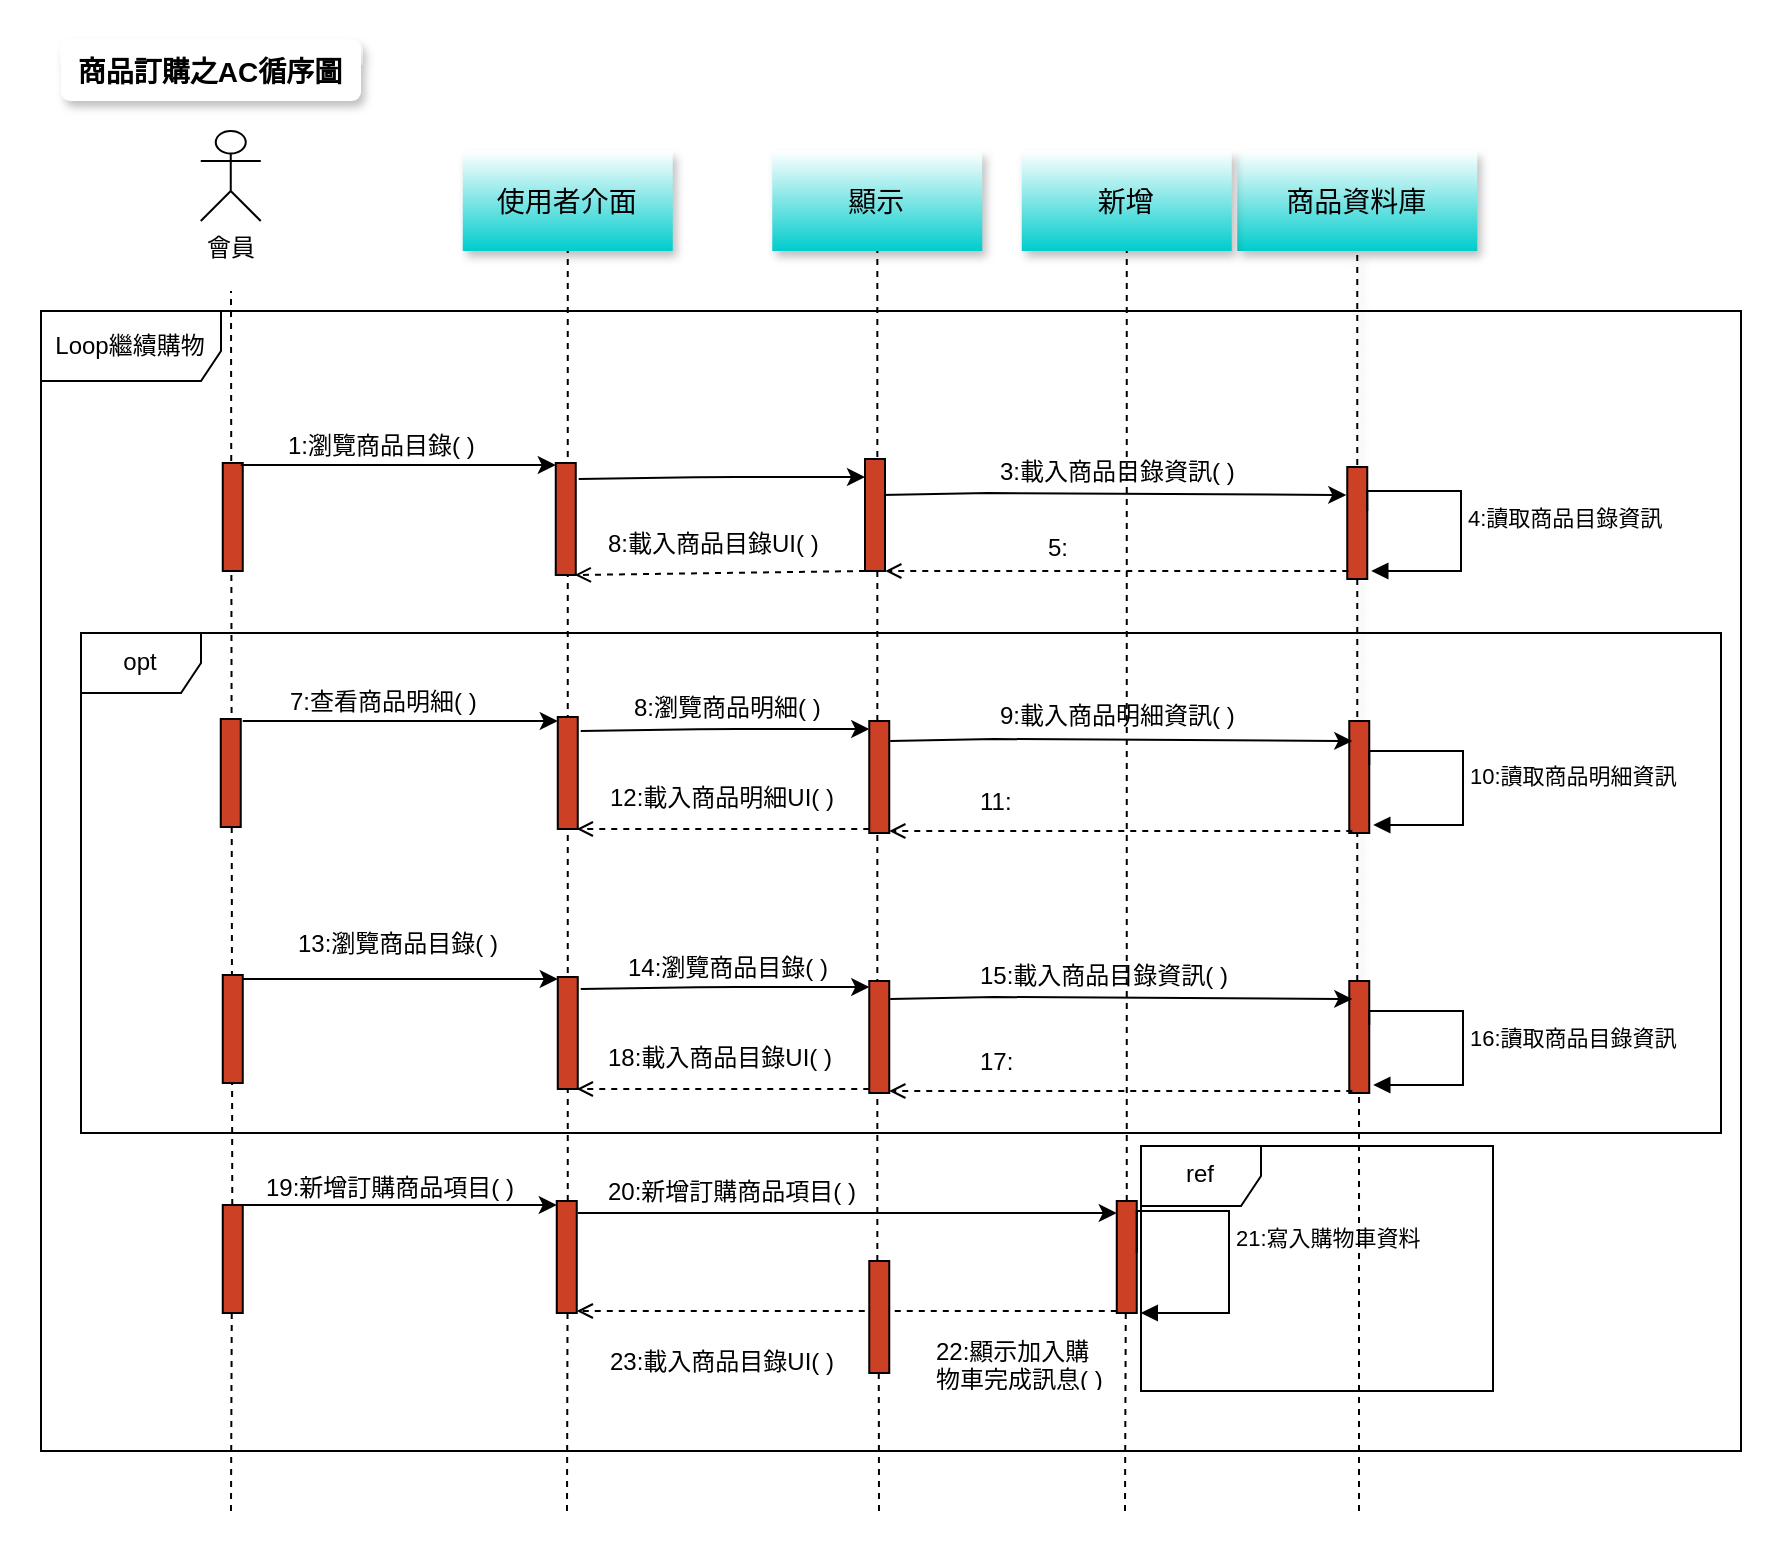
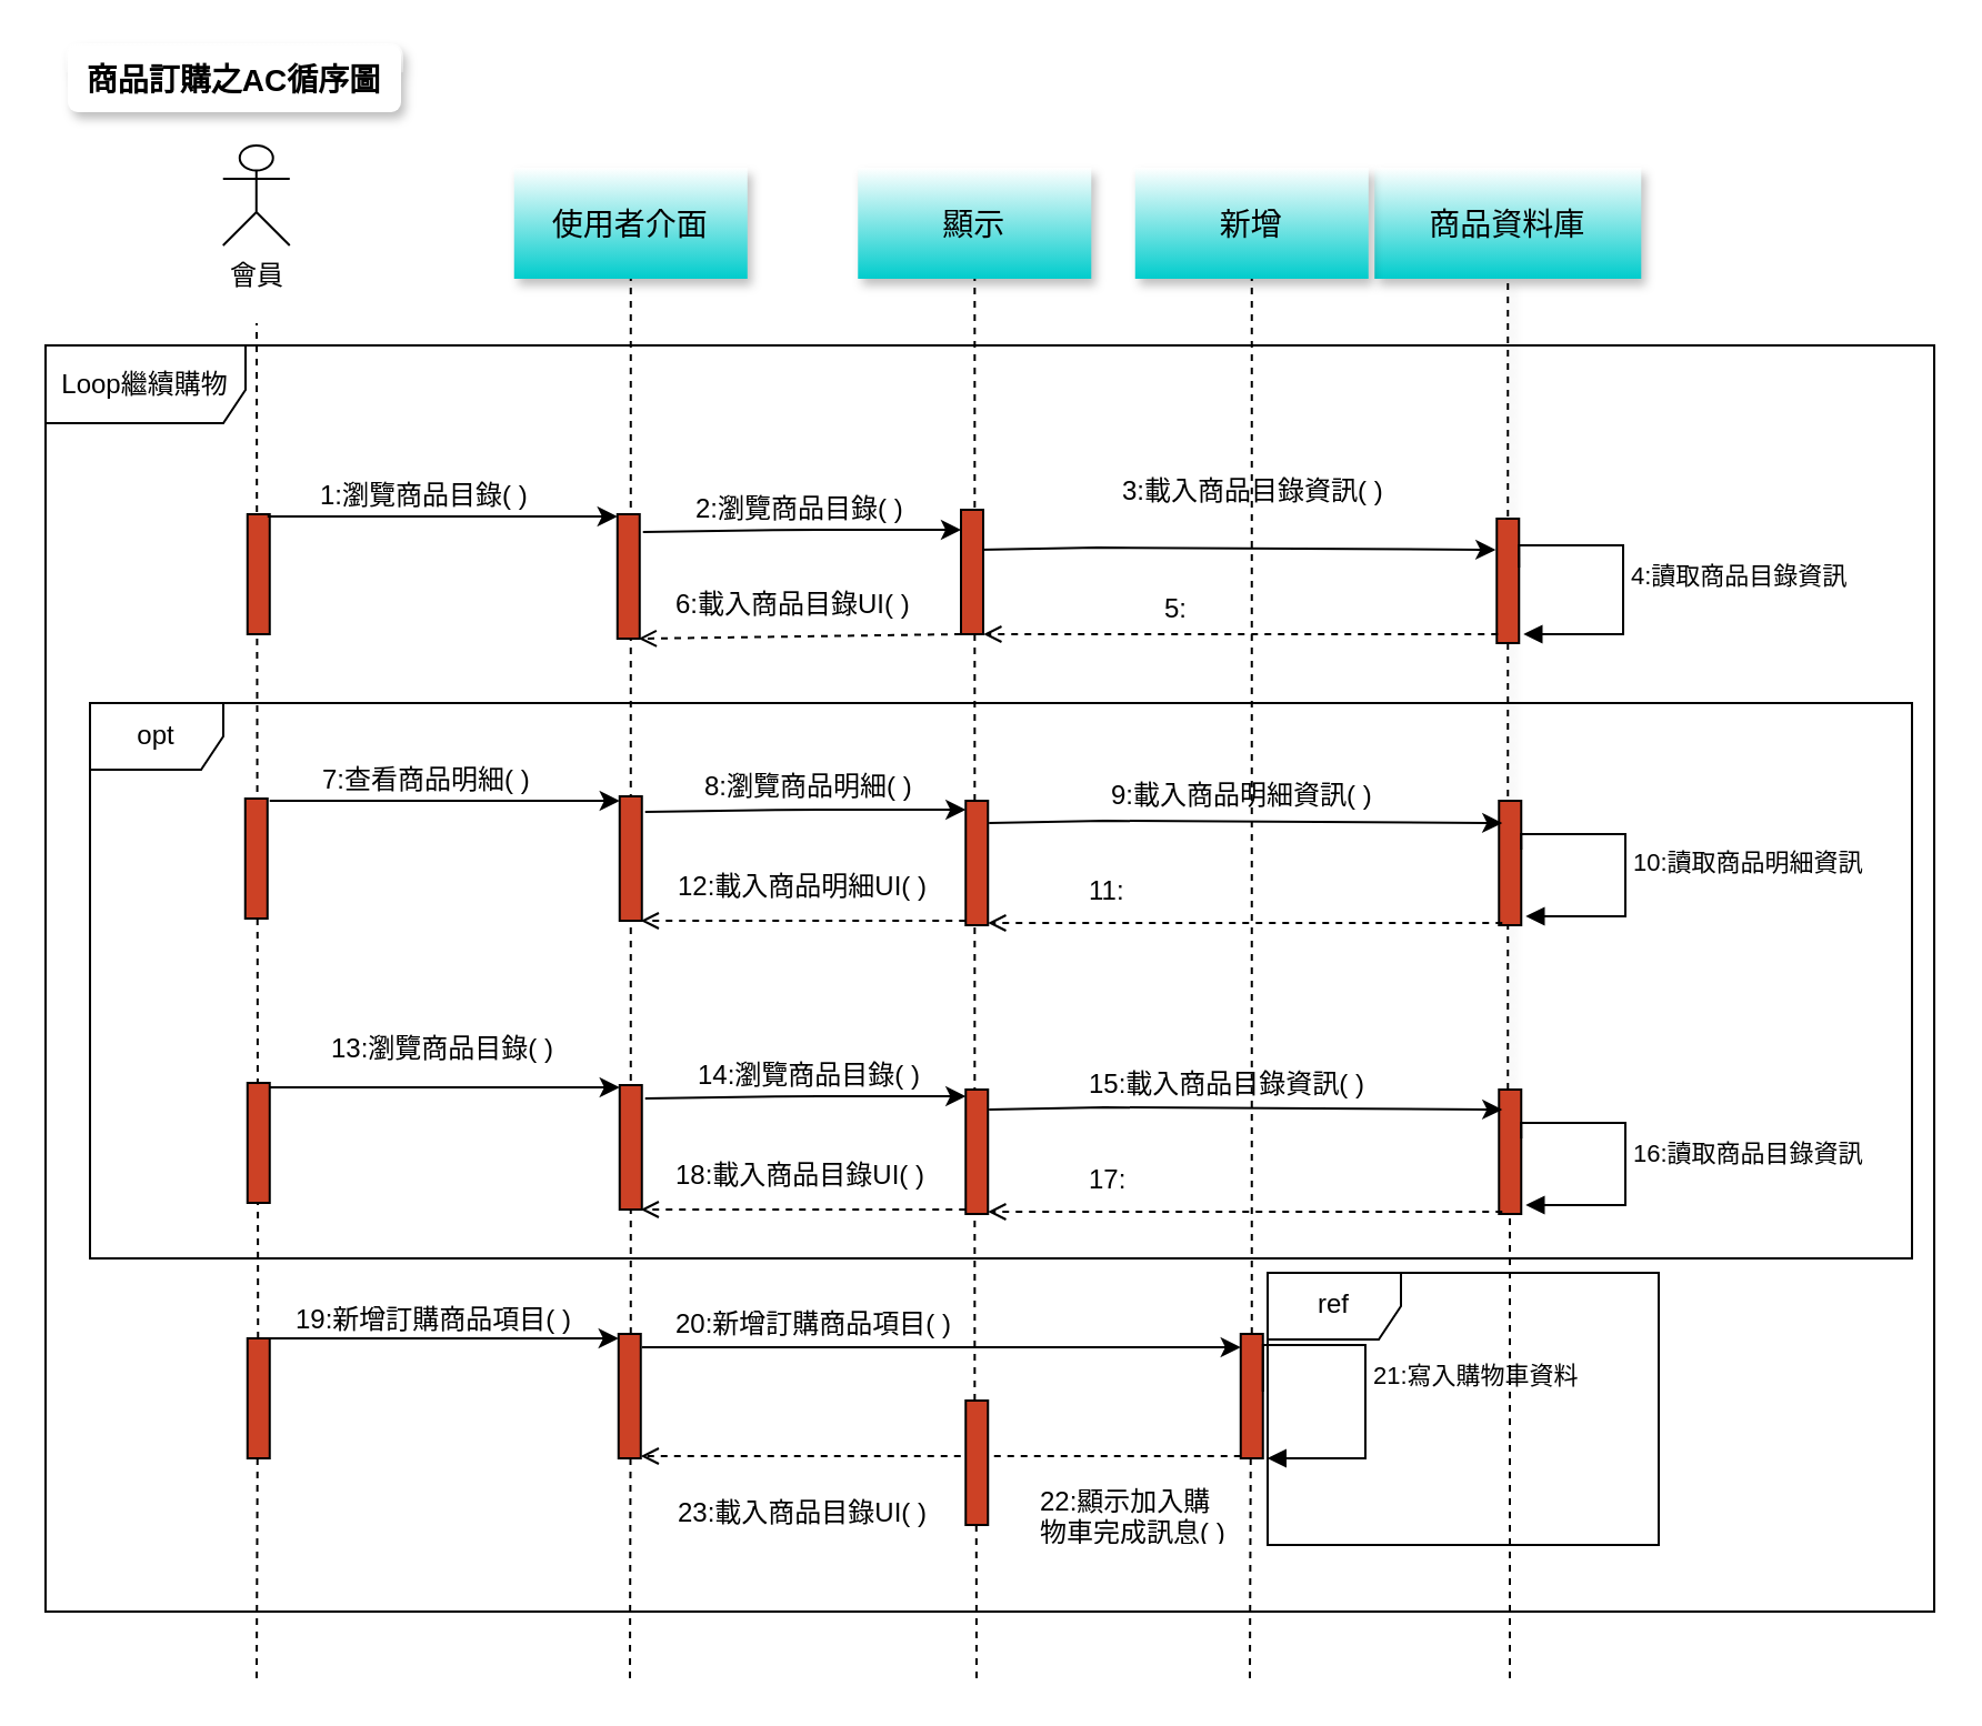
+ <mxCell id="65" value="2:瀏覽商品目錄( )" style="text;strokeColor=none;fillColor=none;align=left;verticalAlign=middle;spacingLeft=4;spacingRight=4;overflow=hidden;points=[[0,0.5],[1,0.5]];portConstraint=eastwest;rotatable=0;whiteSpace=wrap;html=1;" vertex="1" parent="1"><mxGeometry x="306.88" y="214" width="110" height="30" as="geometry" /></mxCell>
- <mxCell id="66" value="3:載入商品目錄資訊( )" style="text;strokeColor=none;fillColor=none;align=left;verticalAlign=middle;spacingLeft=4;spacingRight=4;overflow=hidden;points=[[0,0.5],[1,0.5]];portConstraint=eastwest;rotatable=0;whiteSpace=wrap;html=1;" vertex="1" parent="1"><mxGeometry x="494.13" y="221" width="135" height="30" as="geometry" /></mxCell>
+ <mxCell id="66" value="3:載入商品目錄資訊( )" style="text;strokeColor=none;fillColor=none;align=left;verticalAlign=middle;spacingLeft=4;spacingRight=4;overflow=hidden;points=[[0,0.5],[1,0.5]];portConstraint=eastwest;rotatable=0;whiteSpace=wrap;html=1;" vertex="1" parent="1"><mxGeometry x="499.13" y="206" width="135" height="30" as="geometry" /></mxCell>
- <mxCell id="70" value="8:載入商品目錄UI( )" style="text;strokeColor=none;fillColor=none;align=left;verticalAlign=middle;spacingLeft=4;spacingRight=4;overflow=hidden;points=[[0,0.5],[1,0.5]];portConstraint=eastwest;rotatable=0;whiteSpace=wrap;html=1;" vertex="1" parent="1"><mxGeometry x="298.13" y="257" width="135" height="30" as="geometry" /></mxCell>
+ <mxCell id="70" value="6:載入商品目錄UI( )" style="text;strokeColor=none;fillColor=none;align=left;verticalAlign=middle;spacingLeft=4;spacingRight=4;overflow=hidden;points=[[0,0.5],[1,0.5]];portConstraint=eastwest;rotatable=0;whiteSpace=wrap;html=1;" vertex="1" parent="1"><mxGeometry x="298.13" y="257" width="135" height="30" as="geometry" /></mxCell>
